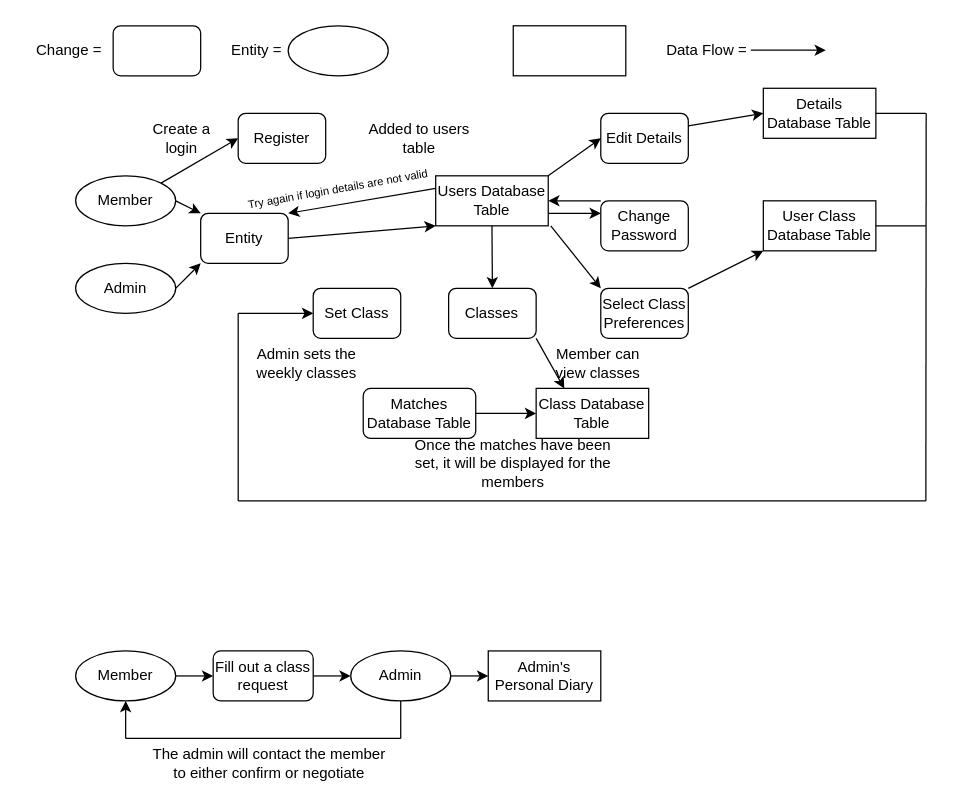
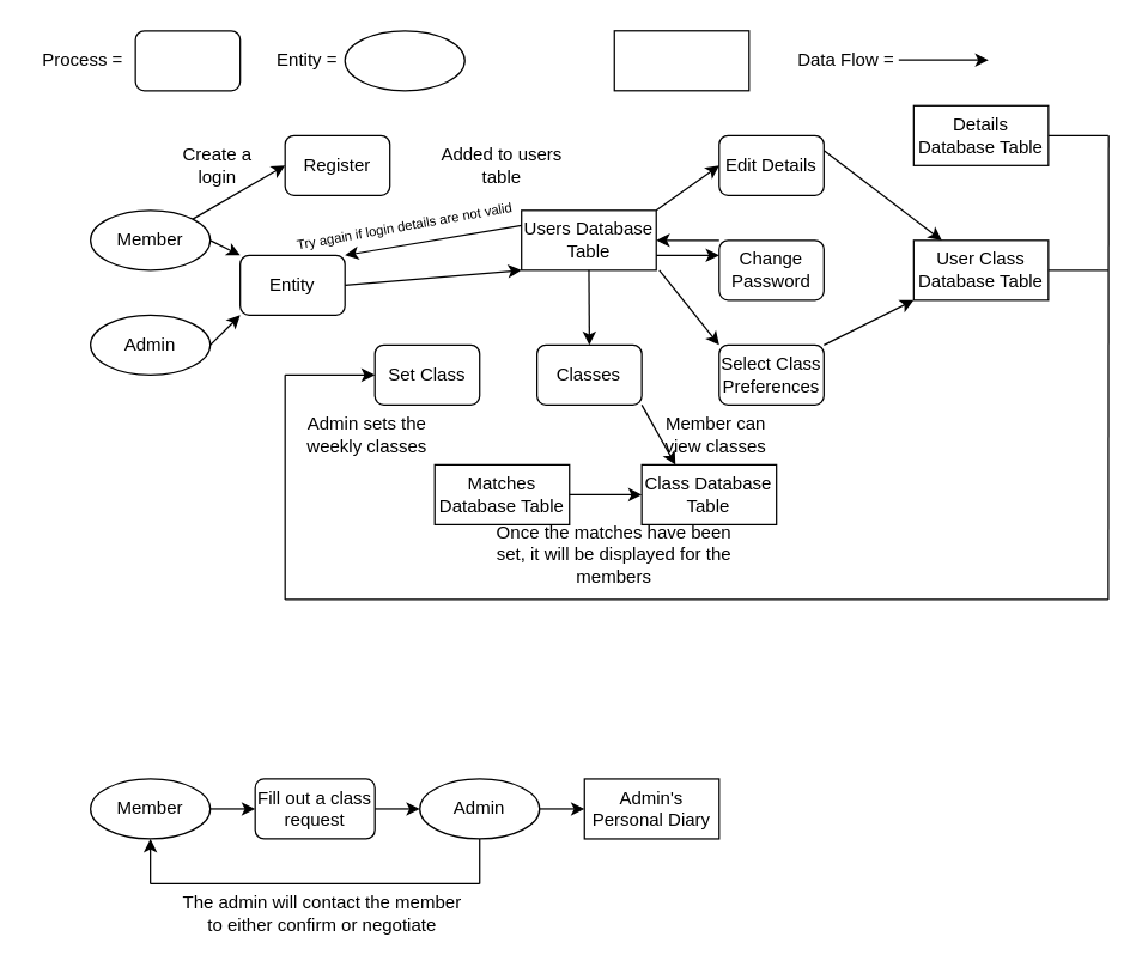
- <mxCell id="6" value="Change =" style="text;html=1;strokeColor=none;fillColor=none;align=center;verticalAlign=middle;whiteSpace=wrap;rounded=0;" vertex="1" parent="1"><mxGeometry x="20" y="30" width="70" height="20" as="geometry" /></mxCell>
+ <mxCell id="6" value="Process =" style="text;html=1;strokeColor=none;fillColor=none;align=center;verticalAlign=middle;whiteSpace=wrap;rounded=0;" vertex="1" parent="1"><mxGeometry x="20" y="30" width="70" height="20" as="geometry" /></mxCell>
- <mxCell id="28" value="" style="endArrow=classic;html=1;entryX=0;entryY=0.5;entryDx=0;entryDy=0;exitX=1;exitY=0.25;exitDx=0;exitDy=0;" edge="1" parent="1" source="22" target="23"><mxGeometry width="50" height="50" relative="1" as="geometry"><mxPoint x="20" y="320" as="sourcePoint" /><mxPoint x="70" y="270" as="targetPoint" /></mxGeometry></mxCell>
+ <mxCell id="28" value="" style="endArrow=classic;html=1;exitX=1;exitY=0.25;exitDx=0;exitDy=0;" edge="1" parent="1" source="22" target="30"><mxGeometry width="50" height="50" relative="1" as="geometry"><mxPoint x="20" y="320" as="sourcePoint" /><mxPoint x="70" y="270" as="targetPoint" /></mxGeometry></mxCell>
- <mxCell id="39" value="Matches Database Table" style="whiteSpace=wrap;html=1;rounded=1;" vertex="1" parent="1"><mxGeometry x="290" y="310" width="90" height="40" as="geometry" /></mxCell>
+ <mxCell id="39" value="Matches Database Table" style="rounded=0;whiteSpace=wrap;html=1;" vertex="1" parent="1"><mxGeometry x="290" y="310" width="90" height="40" as="geometry" /></mxCell>
